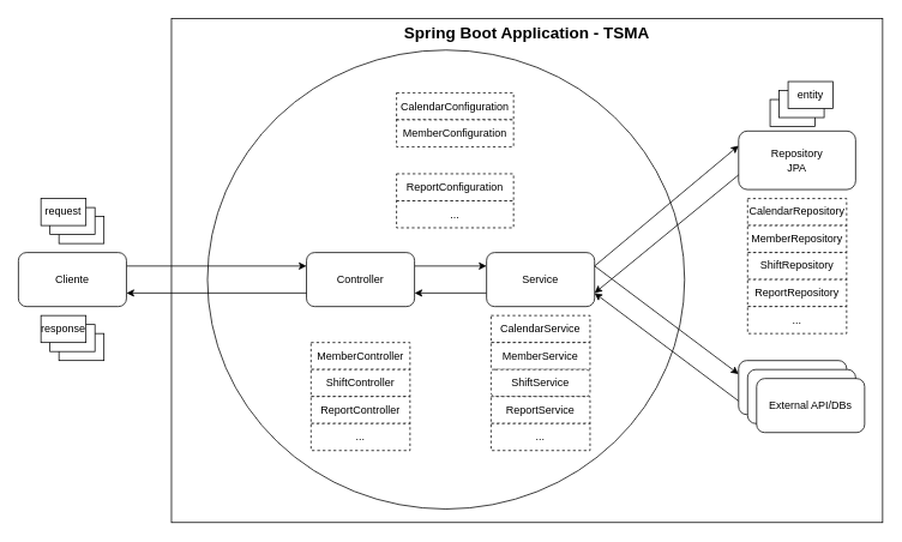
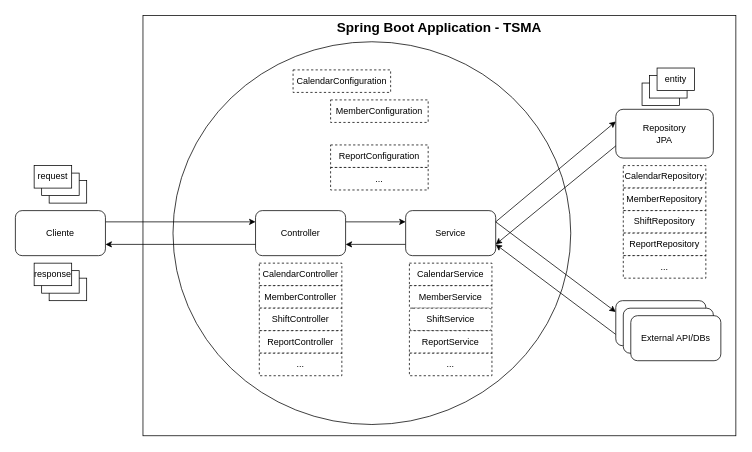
- <mxCell id="29" value="CalendarConfiguration" style="rounded=0;whiteSpace=wrap;html=1;dashed=1;" parent="1" vertex="1"><mxGeometry x="440" y="102.5" width="130" height="30" as="geometry" /></mxCell>
+ <mxCell id="29" value="CalendarConfiguration" style="rounded=0;whiteSpace=wrap;html=1;dashed=1;" parent="1" vertex="1"><mxGeometry x="390" y="92.5" width="130" height="30" as="geometry" /></mxCell>
+ <mxCell id="34" value="CalendarController" style="rounded=0;whiteSpace=wrap;html=1;dashed=1;" parent="33" vertex="1"><mxGeometry width="110" height="30" as="geometry" /></mxCell>
